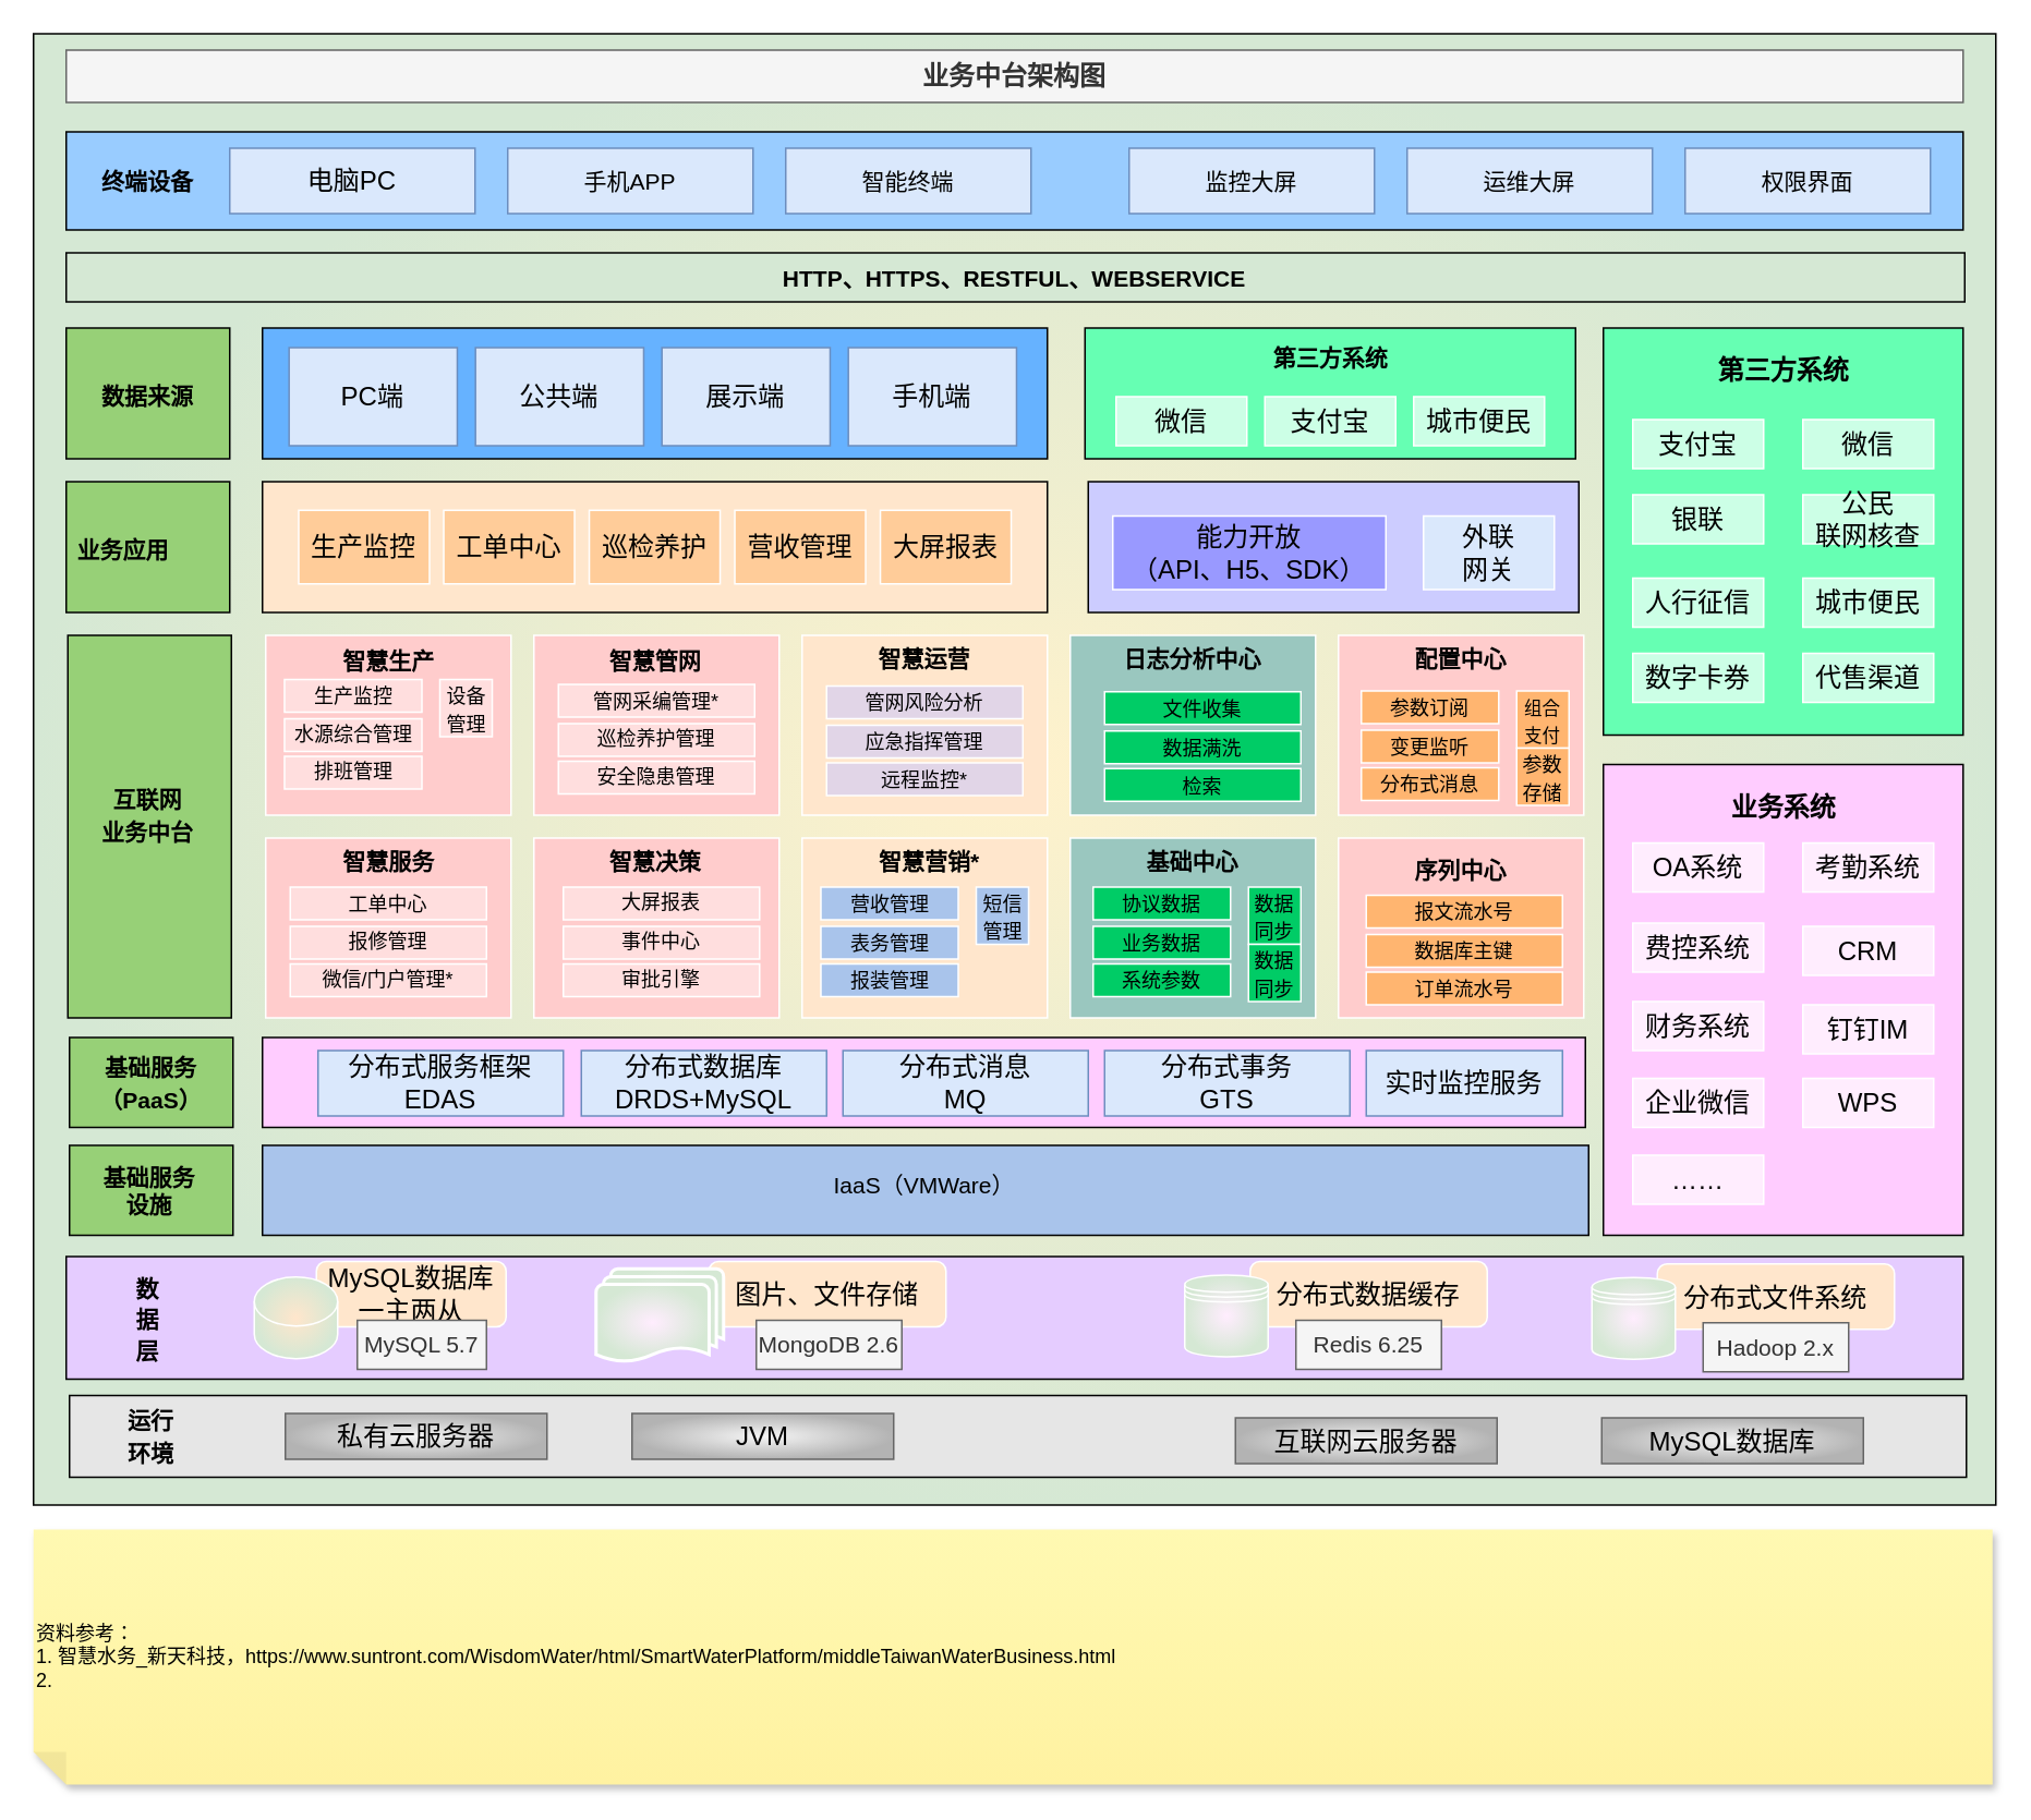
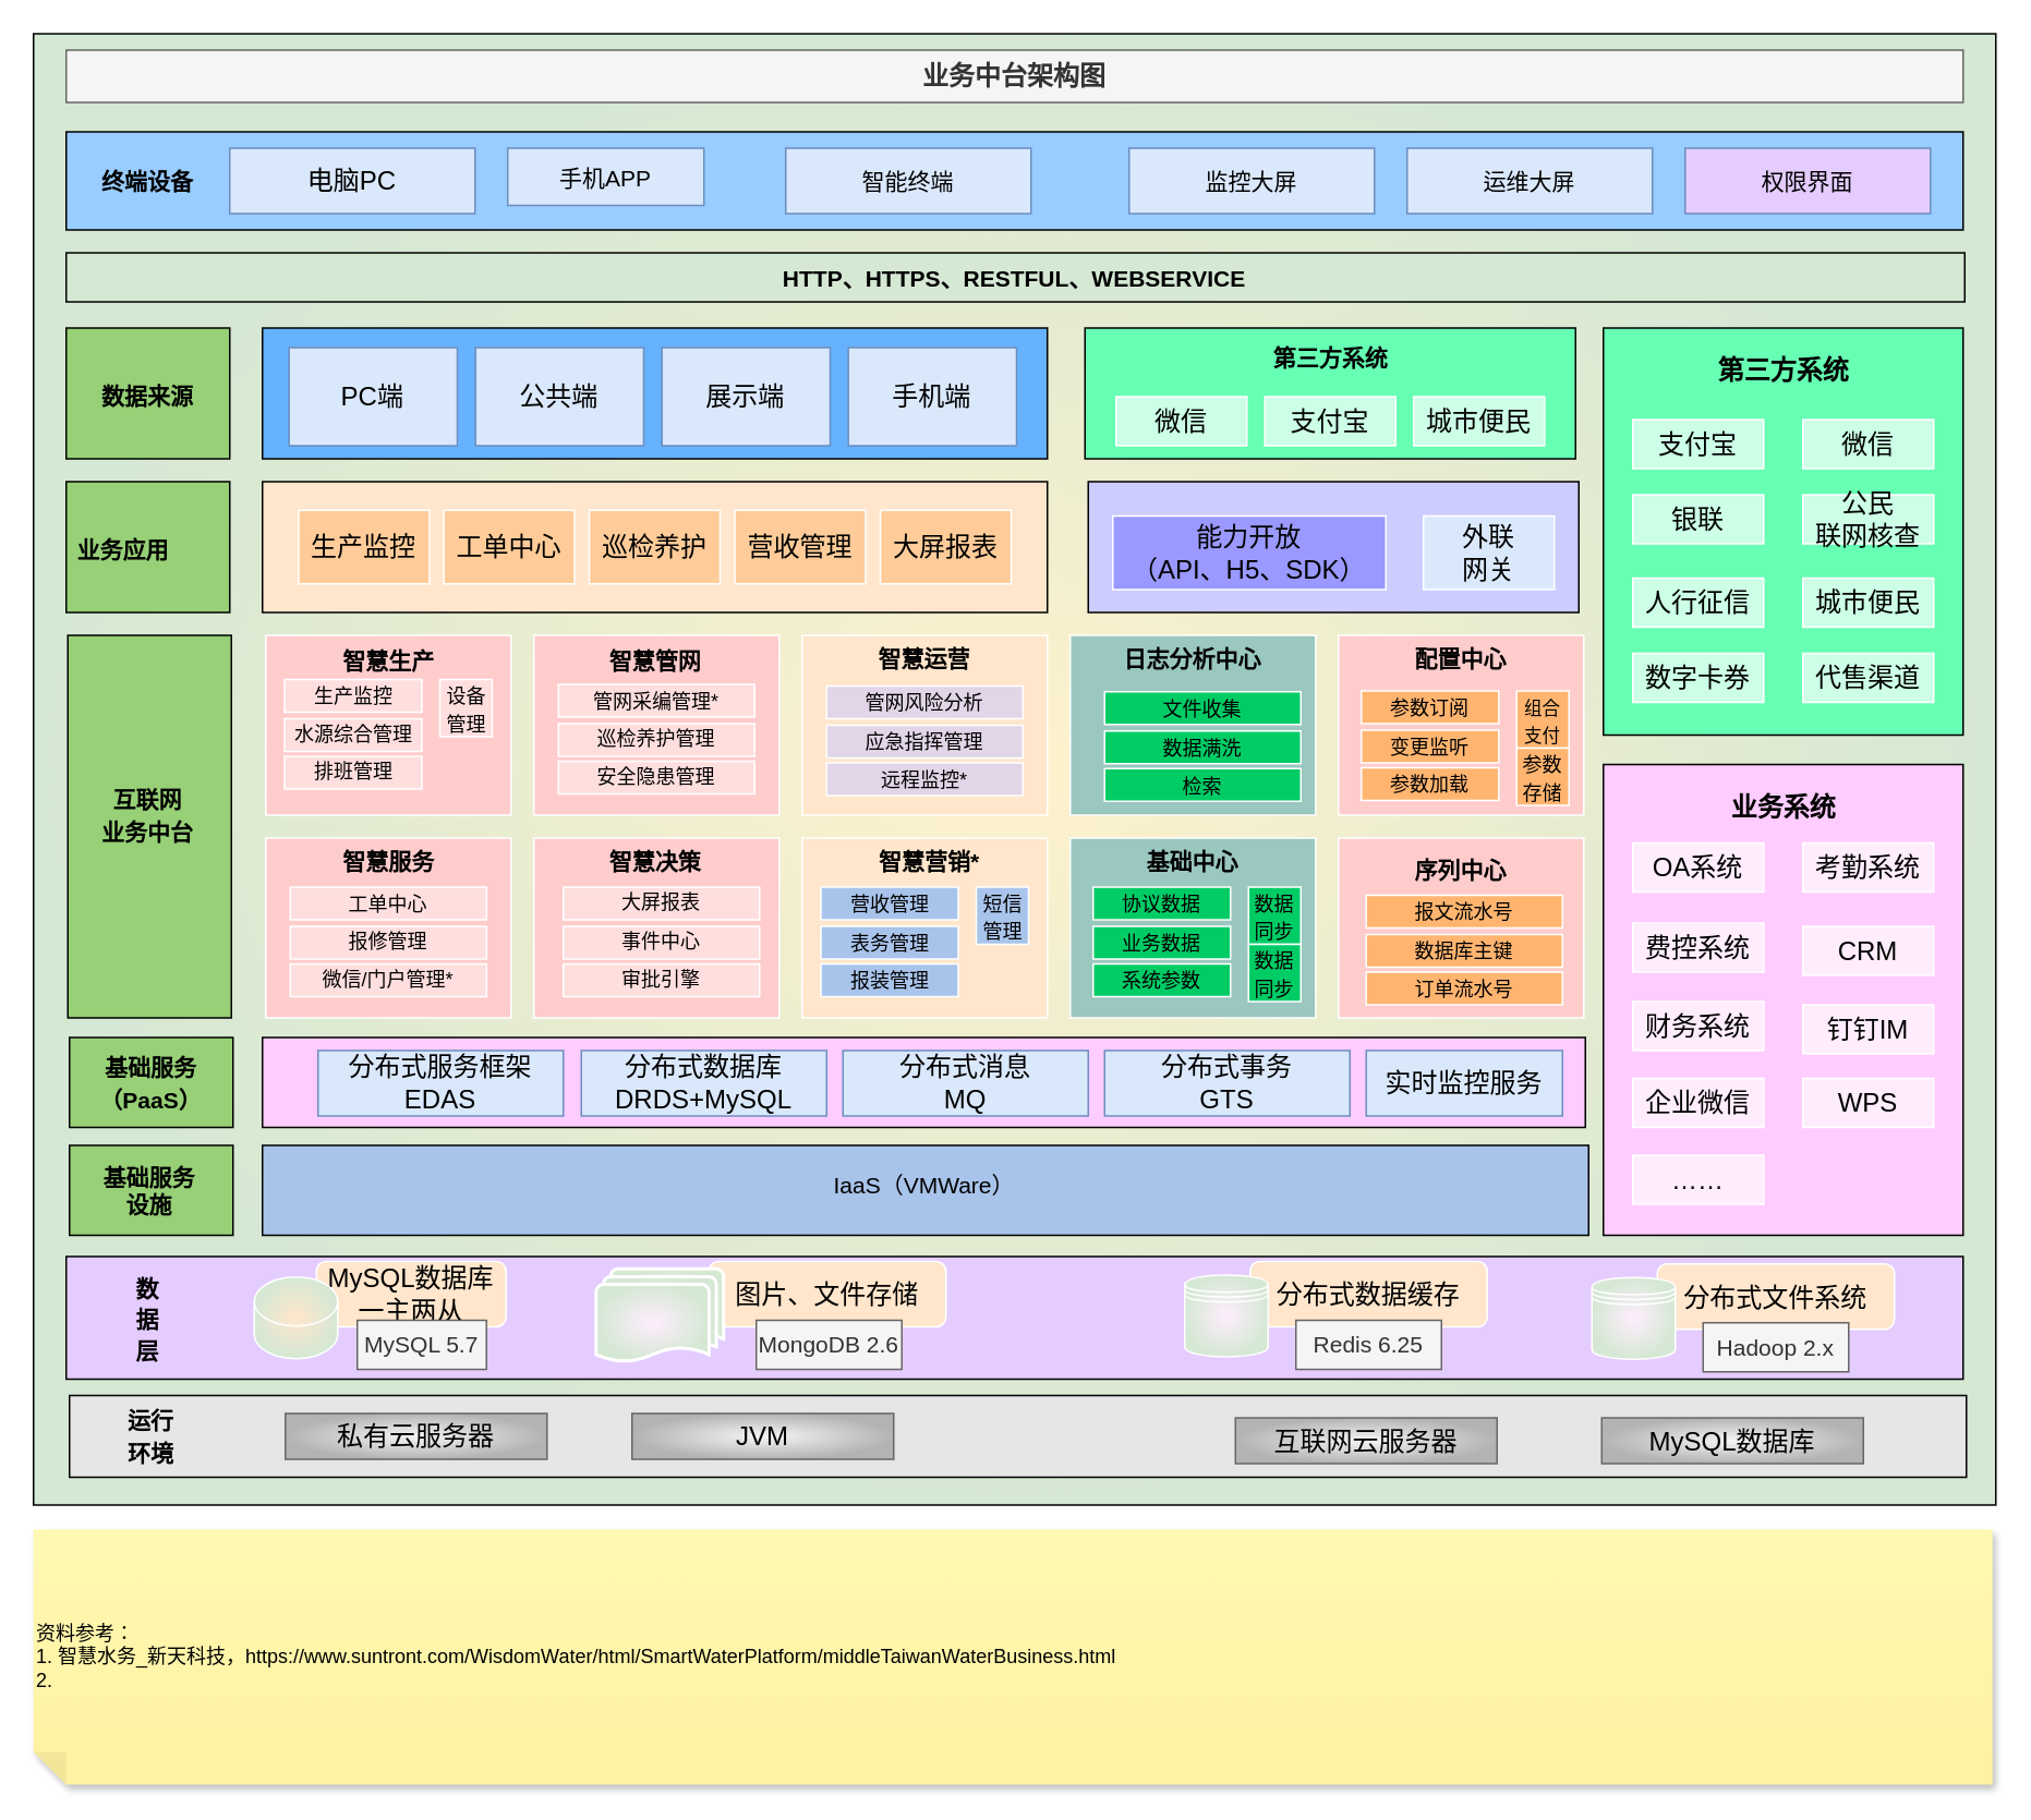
- <mxCell id="11" value="&lt;font style=&quot;font-size: 14px;&quot;&gt;手机APP&lt;/font&gt;" style="rounded=0;whiteSpace=wrap;html=1;fontSize=16;strokeColor=#6c8ebf;fillColor=#dae8fc;" parent="6" vertex="1"><mxGeometry x="270" y="10" width="150" height="40" as="geometry" /></mxCell>
+ <mxCell id="11" value="&lt;font style=&quot;font-size: 14px;&quot;&gt;手机APP&lt;/font&gt;" style="rounded=0;whiteSpace=wrap;html=1;fontSize=16;strokeColor=#6c8ebf;fillColor=#dae8fc;" parent="6" vertex="1"><mxGeometry x="270" y="10" width="120" height="35" as="geometry" /></mxCell>
- <mxCell id="15" value="&lt;span style=&quot;font-size: 14px;&quot;&gt;权限界面&lt;/span&gt;" style="rounded=0;whiteSpace=wrap;html=1;fontSize=16;strokeColor=#6c8ebf;fillColor=#dae8fc;" parent="6" vertex="1"><mxGeometry x="990" y="10" width="150" height="40" as="geometry" /></mxCell>
+ <mxCell id="15" value="&lt;span style=&quot;font-size: 14px;&quot;&gt;权限界面&lt;/span&gt;" style="rounded=0;whiteSpace=wrap;html=1;fontSize=16;strokeColor=#6c8ebf;fillColor=#e5ccff;" parent="6" vertex="1"><mxGeometry x="990" y="10" width="150" height="40" as="geometry" /></mxCell>
- <mxCell id="112" value="&lt;font style=&quot;font-size: 12px;&quot;&gt;分布式消息&lt;/font&gt;" style="text;html=1;strokeColor=#FFFFFF;fillColor=#FFB570;align=center;verticalAlign=middle;whiteSpace=wrap;rounded=0;fontSize=14;" parent="3" vertex="1"><mxGeometry x="832" y="469" width="84" height="20" as="geometry" /></mxCell>
+ <mxCell id="112" value="&lt;font style=&quot;font-size: 12px;&quot;&gt;参数加载&lt;/font&gt;" style="text;html=1;strokeColor=#FFFFFF;fillColor=#FFB570;align=center;verticalAlign=middle;whiteSpace=wrap;rounded=0;fontSize=14;" parent="3" vertex="1"><mxGeometry x="832" y="469" width="84" height="20" as="geometry" /></mxCell>
